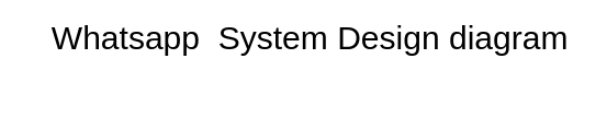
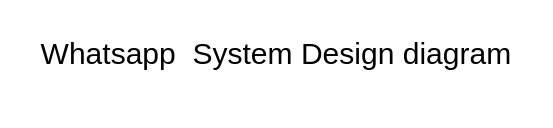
- <mxCell id="2" value="&lt;font style=&quot;font-size: 24px;&quot;&gt;Whatsapp&amp;nbsp; System Design diagram&lt;/font&gt;&lt;div&gt;&lt;br&gt;&lt;/div&gt;" style="text;html=1;align=center;verticalAlign=middle;resizable=0;points=[];autosize=1;strokeColor=none;fillColor=none;" vertex="1" parent="1"><mxGeometry x="25" y="5" width="400" height="60" as="geometry" /></mxCell>
+ <mxCell id="2" value="&lt;font style=&quot;font-size: 24px;&quot;&gt;Whatsapp&amp;nbsp; System Design diagram&lt;/font&gt;&lt;div&gt;&lt;br&gt;&lt;/div&gt;" style="text;html=1;align=center;verticalAlign=middle;resizable=0;points=[];autosize=1;strokeColor=none;fillColor=none;" vertex="1" parent="1"><mxGeometry x="20" y="20" width="400" height="60" as="geometry" /></mxCell>
